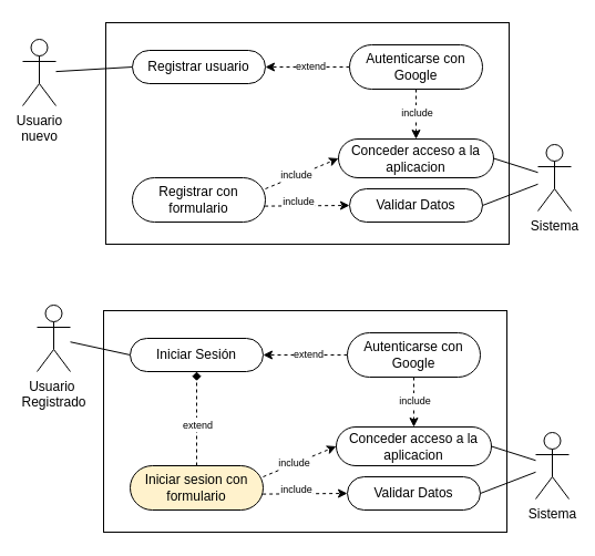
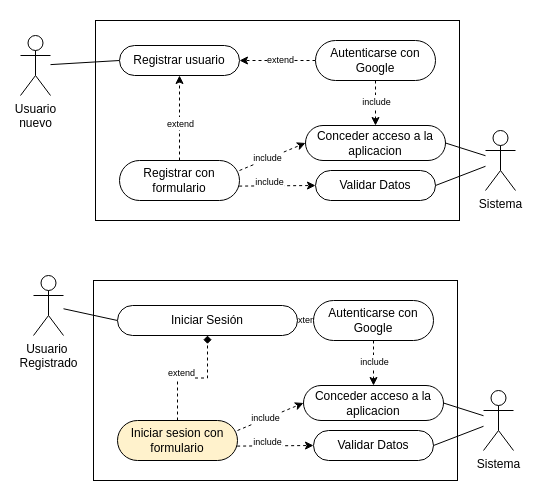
+ <mxCell id="32" style="edgeStyle=orthogonalEdgeStyle;rounded=0;orthogonalLoop=1;jettySize=auto;html=1;exitX=0.5;exitY=0;exitDx=0;exitDy=0;entryX=0.5;entryY=1;entryDx=0;entryDy=0;dashed=1;" edge="1" parent="1" source="38" target="28"><mxGeometry relative="1" as="geometry" /></mxCell>
+ <mxCell id="33" value="&lt;font style=&quot;font-size: 9px;&quot;&gt;extend&lt;/font&gt;" style="edgeLabel;html=1;align=center;verticalAlign=middle;resizable=0;points=[];" vertex="1" connectable="0" parent="32"><mxGeometry x="-0.216" y="1" relative="1" as="geometry"><mxPoint x="1" y="-5" as="offset" /></mxGeometry></mxCell>
- <mxCell id="7" value="Iniciar Sesión" style="rounded=1;whiteSpace=wrap;html=1;arcSize=50;" vertex="1" parent="1"><mxGeometry x="117" y="305" width="120" height="30" as="geometry" /></mxCell>
+ <mxCell id="7" value="Iniciar Sesión" style="rounded=1;whiteSpace=wrap;html=1;arcSize=50;" vertex="1" parent="1"><mxGeometry x="117" y="305" width="180" height="30" as="geometry" /></mxCell>
